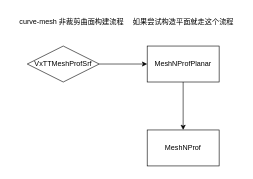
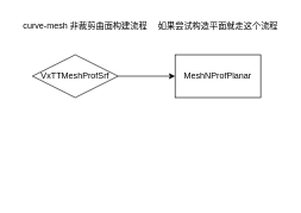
- <mxCell id="5" value="" style="edgeStyle=orthogonalEdgeStyle;rounded=0;orthogonalLoop=1;jettySize=auto;html=1;" edge="1" parent="1" source="6" target="8"><mxGeometry relative="1" as="geometry" /></mxCell>
- <mxCell id="8" value="MeshNProf" style="rounded=0;whiteSpace=wrap;html=1;" vertex="1" parent="1"><mxGeometry x="245" y="216" width="120" height="60" as="geometry" /></mxCell>
